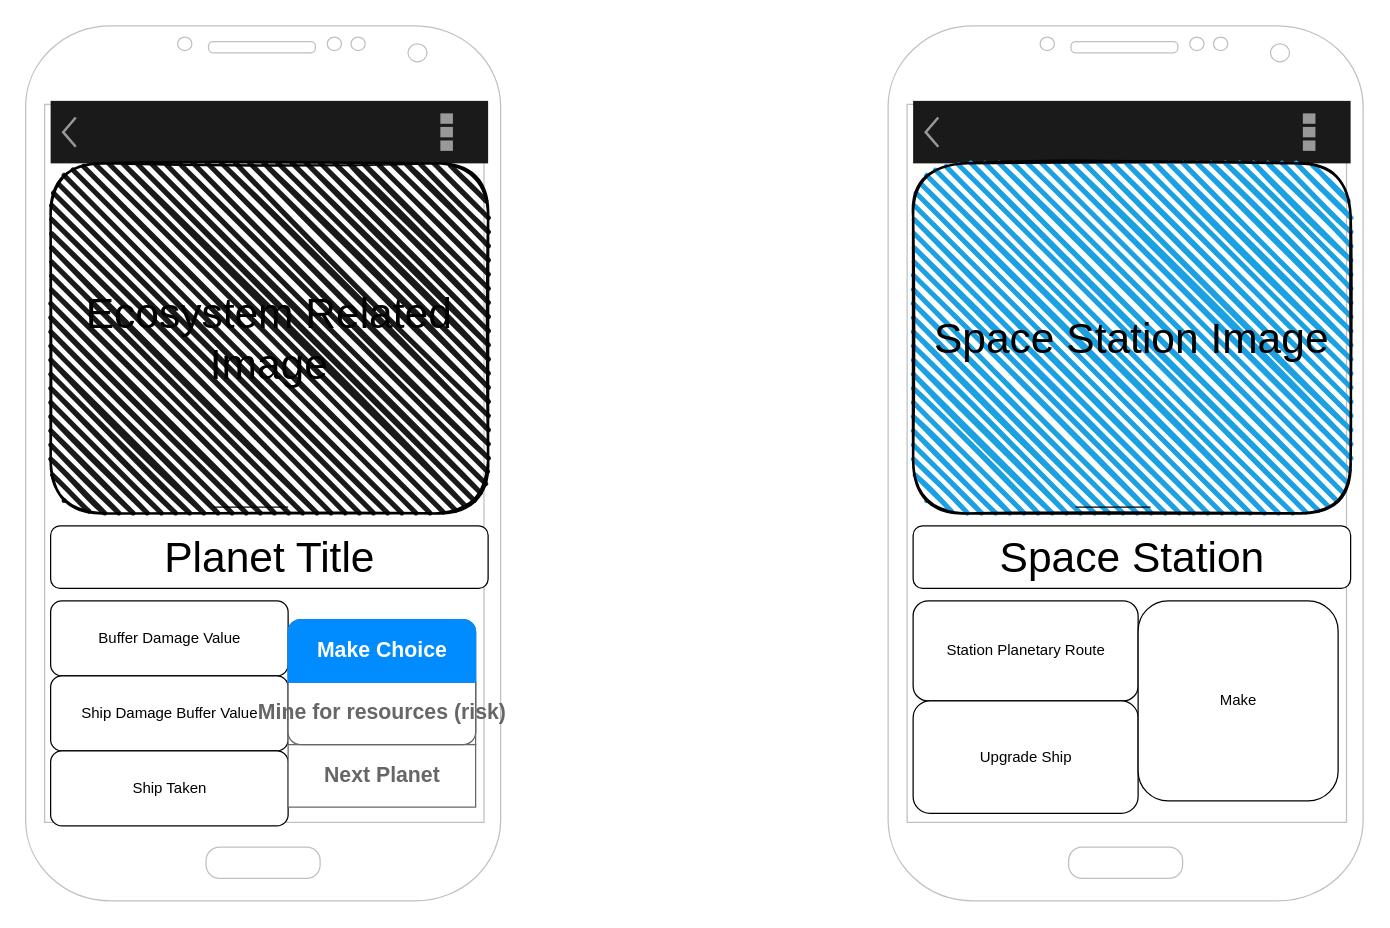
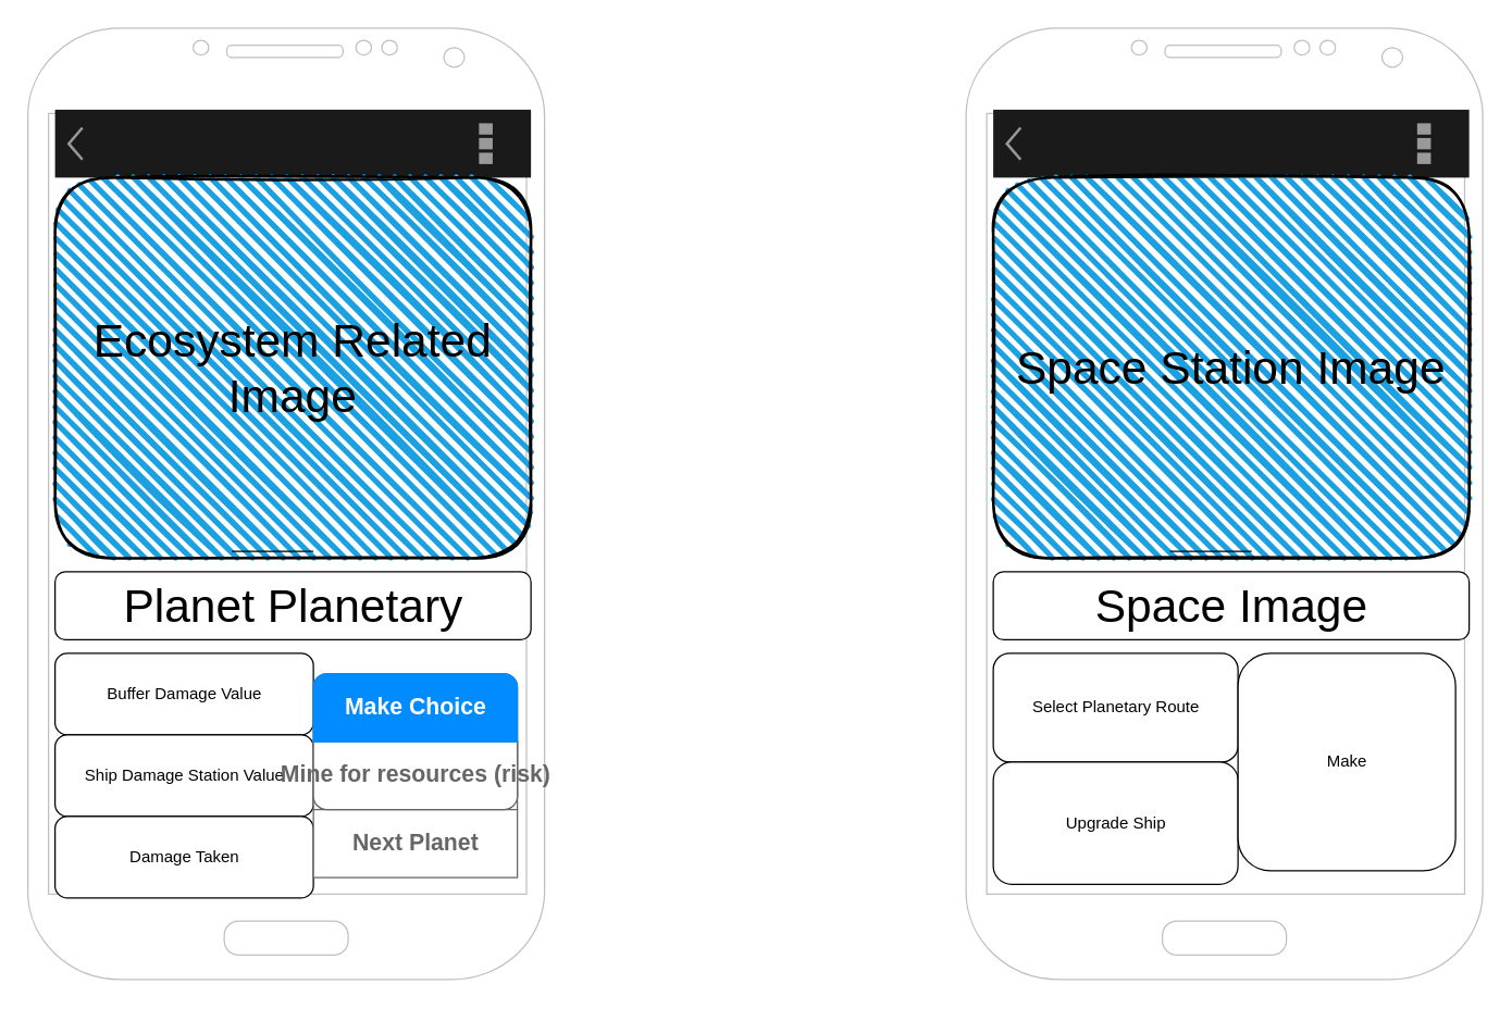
- <mxCell id="4" value="&lt;font style=&quot;font-size: 34px&quot;&gt;Ecosystem Related Image&lt;/font&gt;" style="rounded=1;whiteSpace=wrap;html=1;strokeWidth=2;fillWeight=4;hachureGap=8;hachureAngle=45;fillColor=#1a1a1a;sketch=1;fontColor=#000000;" vertex="1" parent="1"><mxGeometry x="40" y="130" width="350" height="280" as="geometry" /></mxCell>
+ <mxCell id="4" value="&lt;font style=&quot;font-size: 34px&quot;&gt;Ecosystem Related Image&lt;/font&gt;" style="rounded=1;whiteSpace=wrap;html=1;strokeWidth=2;fillWeight=4;hachureGap=8;hachureAngle=45;fillColor=#1ba1e2;sketch=1;fontColor=#000000;" vertex="1" parent="1"><mxGeometry x="40" y="130" width="350" height="280" as="geometry" /></mxCell>
- <mxCell id="10" value="Planet Title" style="html=1;dashed=0;whitespace=wrap;rounded=1;fontColor=#000000;strokeColor=#000000;fillColor=#FFFFFF;fontSize=34;" vertex="1" parent="1"><mxGeometry x="40" y="420" width="350" height="50" as="geometry" /></mxCell>
+ <mxCell id="10" value="Planet Planetary" style="html=1;dashed=0;whitespace=wrap;rounded=1;fontColor=#000000;strokeColor=#000000;fillColor=#FFFFFF;fontSize=34;" vertex="1" parent="1"><mxGeometry x="40" y="420" width="350" height="50" as="geometry" /></mxCell>
- <mxCell id="23" value="Space Station" style="html=1;dashed=0;whitespace=wrap;rounded=1;fontColor=#000000;strokeColor=#000000;fillColor=#FFFFFF;fontSize=34;" vertex="1" parent="1"><mxGeometry x="730" y="420" width="350" height="50" as="geometry" /></mxCell>
+ <mxCell id="23" value="Space Image" style="html=1;dashed=0;whitespace=wrap;rounded=1;fontColor=#000000;strokeColor=#000000;fillColor=#FFFFFF;fontSize=34;" vertex="1" parent="1"><mxGeometry x="730" y="420" width="350" height="50" as="geometry" /></mxCell>
- <mxCell id="21" value="Station Planetary Route" style="html=1;dashed=0;whitespace=wrap;rounded=1;fontColor=#000000;strokeColor=#000000;fillColor=#FFFFFF;" vertex="1" parent="1"><mxGeometry x="730" y="480" width="180" height="80" as="geometry" /></mxCell>
+ <mxCell id="21" value="Select Planetary Route" style="html=1;dashed=0;whitespace=wrap;rounded=1;fontColor=#000000;strokeColor=#000000;fillColor=#FFFFFF;" vertex="1" parent="1"><mxGeometry x="730" y="480" width="180" height="80" as="geometry" /></mxCell>
- <mxCell id="8" value="Ship Damage Buffer Value" style="html=1;dashed=0;whitespace=wrap;rounded=1;fontColor=#000000;strokeColor=#000000;fillColor=#FFFFFF;" vertex="1" parent="1"><mxGeometry x="40" y="540" width="190" height="60" as="geometry" /></mxCell>
+ <mxCell id="8" value="Ship Damage Station Value" style="html=1;dashed=0;whitespace=wrap;rounded=1;fontColor=#000000;strokeColor=#000000;fillColor=#FFFFFF;" vertex="1" parent="1"><mxGeometry x="40" y="540" width="190" height="60" as="geometry" /></mxCell>
- <mxCell id="9" value="Ship Taken" style="html=1;dashed=0;whitespace=wrap;rounded=1;fontColor=#000000;strokeColor=#000000;fillColor=#FFFFFF;" vertex="1" parent="1"><mxGeometry x="40" y="600" width="190" height="60" as="geometry" /></mxCell>
+ <mxCell id="9" value="Damage Taken" style="html=1;dashed=0;whitespace=wrap;rounded=1;fontColor=#000000;strokeColor=#000000;fillColor=#FFFFFF;" vertex="1" parent="1"><mxGeometry x="40" y="600" width="190" height="60" as="geometry" /></mxCell>
